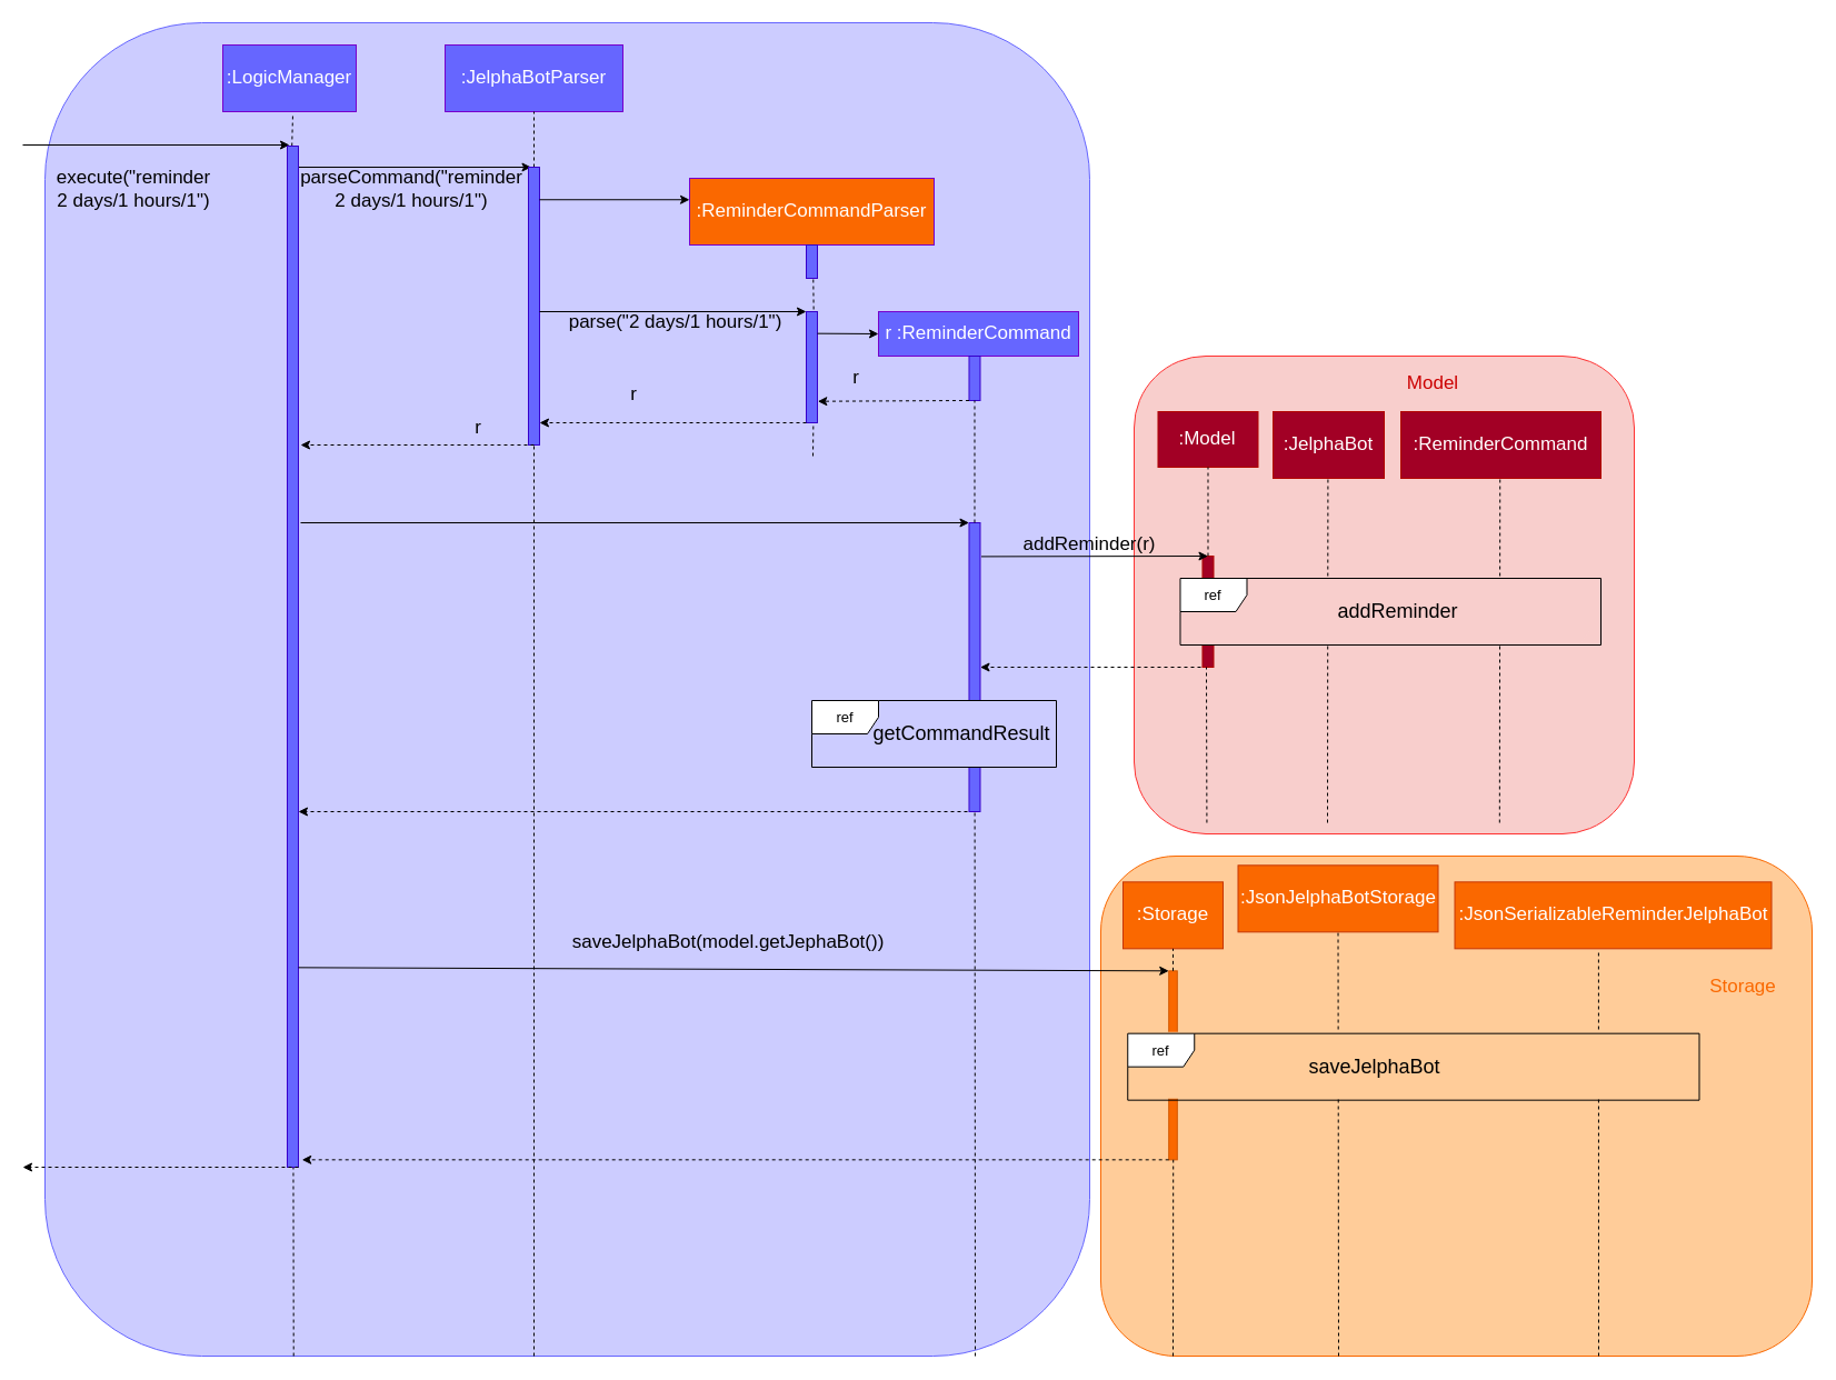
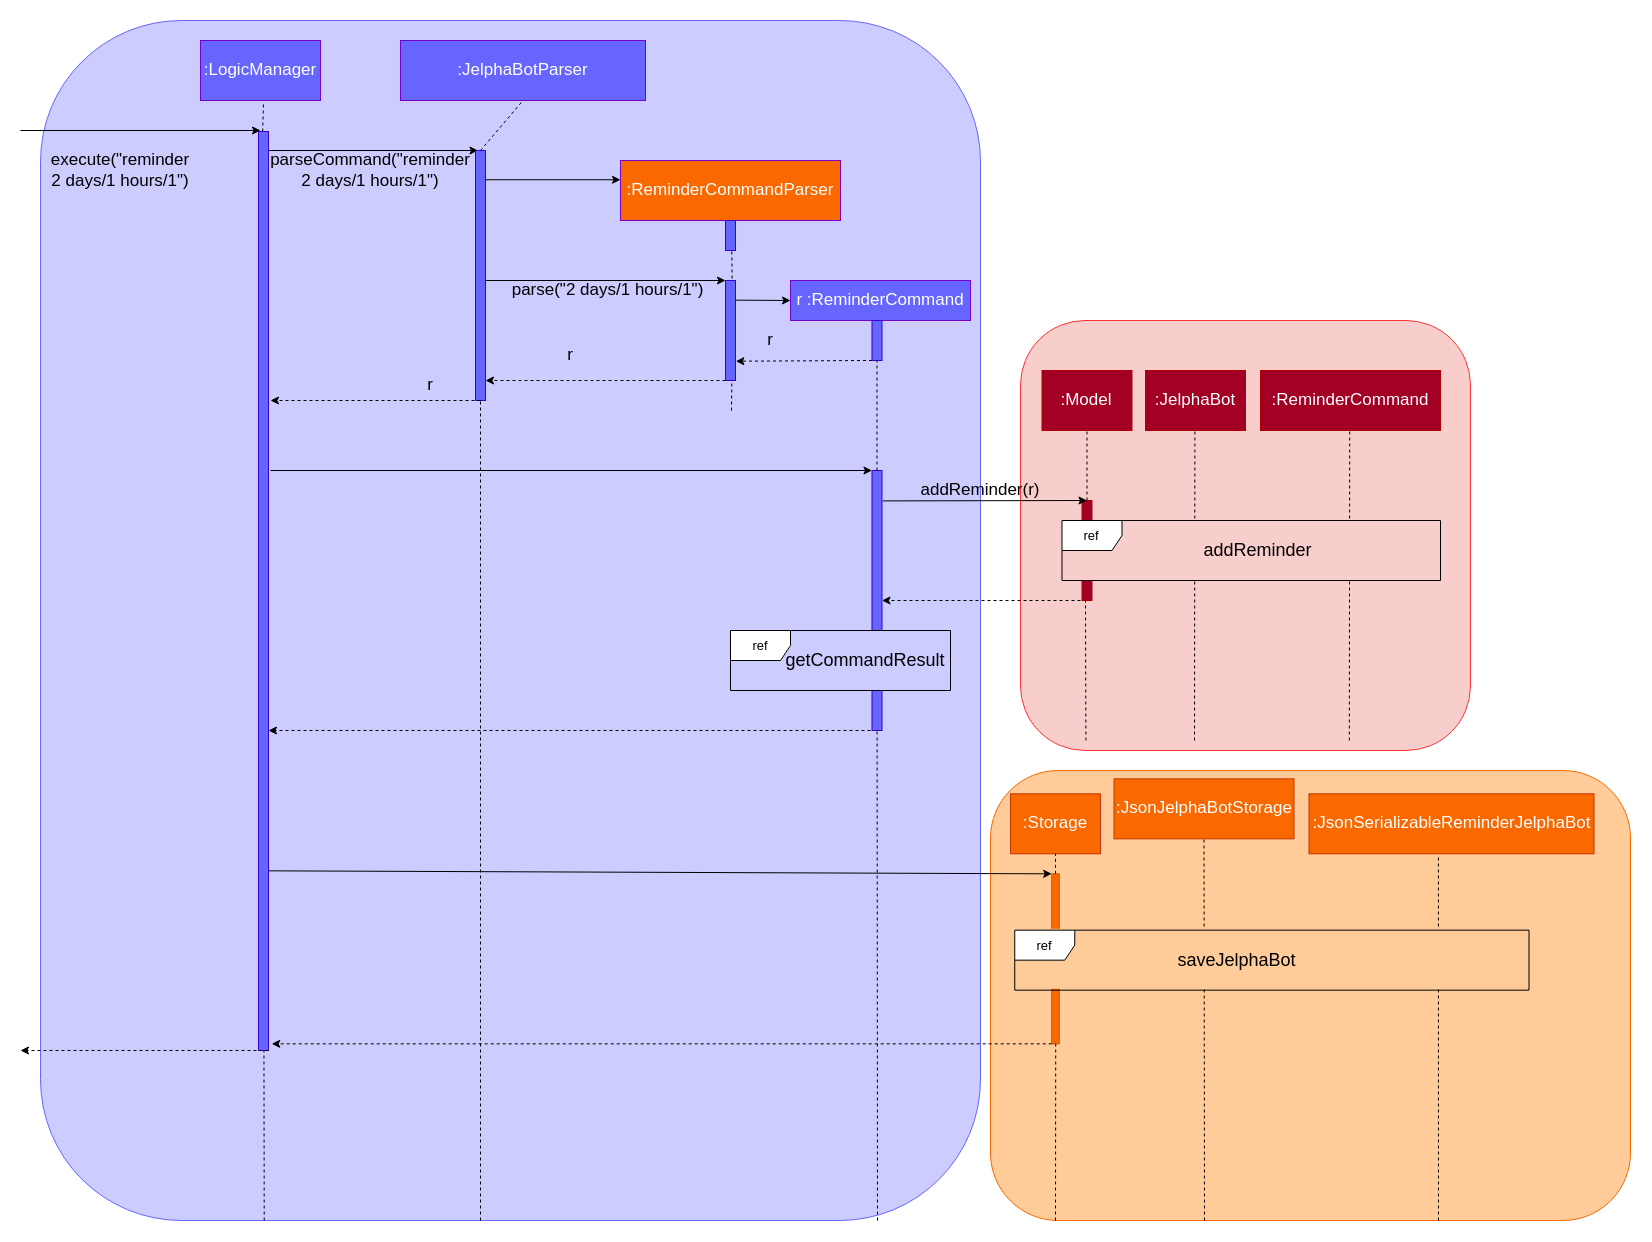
- <mxCell id="16" value=":JelphaBotParser" style="rounded=0;whiteSpace=wrap;html=1;fontFamily=Helvetica;fillColor=#6666FF;strokeColor=#7700CC;fontColor=#ffffff;fontSize=17;" parent="1" vertex="1"><mxGeometry x="400" y="40" width="160" height="60" as="geometry" /></mxCell>
+ <mxCell id="16" value=":JelphaBotParser" style="rounded=0;whiteSpace=wrap;html=1;fontFamily=Helvetica;fillColor=#6666FF;strokeColor=#7700CC;fontColor=#ffffff;fontSize=17;" parent="1" vertex="1"><mxGeometry x="400" y="40" width="245" height="60" as="geometry" /></mxCell>
- <mxCell id="64" value="Model" style="text;html=1;strokeColor=none;fillColor=none;align=center;verticalAlign=middle;whiteSpace=wrap;rounded=0;fontFamily=Helvetica;strokeWidth=5;fontSize=17;fontColor=#CC0000;" parent="1" vertex="1"><mxGeometry x="1268.51" y="335" width="40" height="20" as="geometry" /></mxCell>
- <mxCell id="19" value=":Model" style="rounded=0;whiteSpace=wrap;html=1;fontFamily=Helvetica;fillColor=#a20025;strokeColor=#B20000;fontColor=#ffffff;fontSize=17;" parent="1" vertex="1"><mxGeometry x="1041.49" y="370" width="90" height="50" as="geometry" /></mxCell>
+ <mxCell id="19" value=":Model" style="rounded=0;whiteSpace=wrap;html=1;fontFamily=Helvetica;fillColor=#a20025;strokeColor=#B20000;fontColor=#ffffff;fontSize=17;" parent="1" vertex="1"><mxGeometry x="1041.49" y="370" width="90" height="60" as="geometry" /></mxCell>
- <mxCell id="66" value="saveJelphaBot(model.getJephaBot())" style="text;html=1;strokeColor=none;fillColor=none;align=center;verticalAlign=middle;whiteSpace=wrap;rounded=0;fontFamily=Helvetica;fontSize=17;fontColor=#000000;" parent="1" vertex="1"><mxGeometry x="520" y="838.33" width="270" height="20" as="geometry" /></mxCell>
- <mxCell id="67" value="Storage" style="text;html=1;strokeColor=none;fillColor=none;align=center;verticalAlign=middle;whiteSpace=wrap;rounded=0;fontFamily=Helvetica;fontSize=17;fontColor=#fa6800;" parent="1" vertex="1"><mxGeometry x="1547.5" y="878.33" width="40" height="20" as="geometry" /></mxCell>
